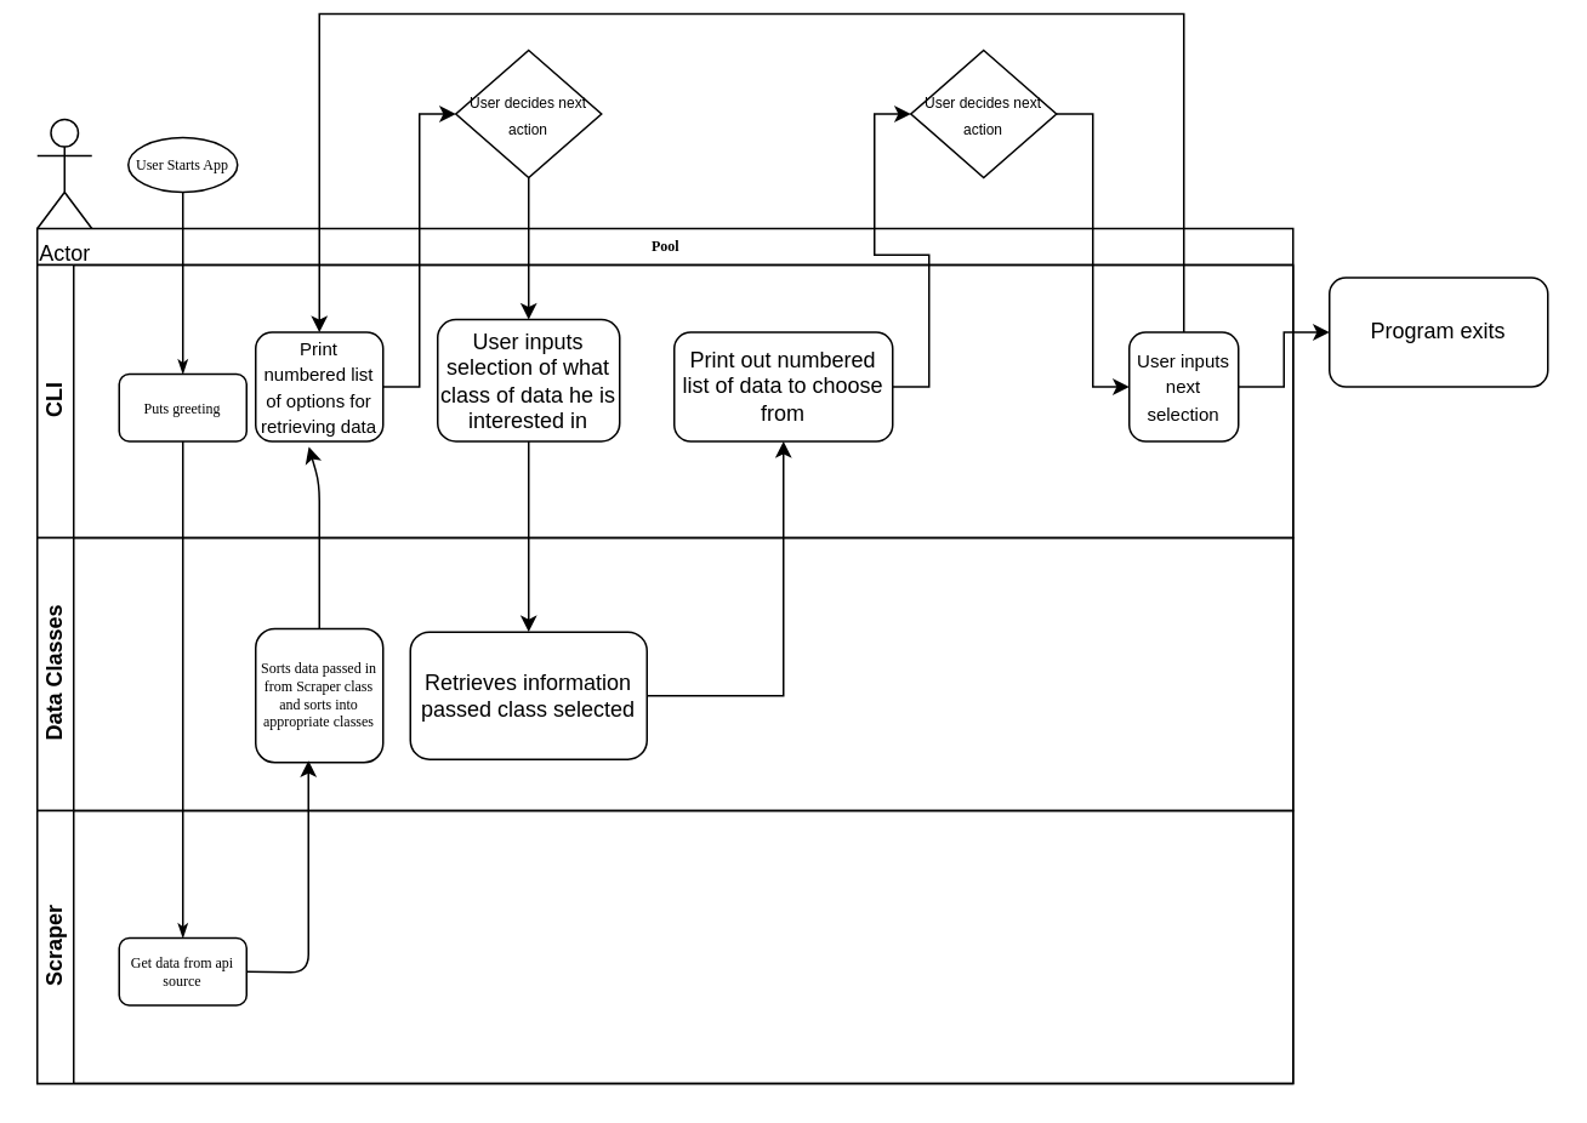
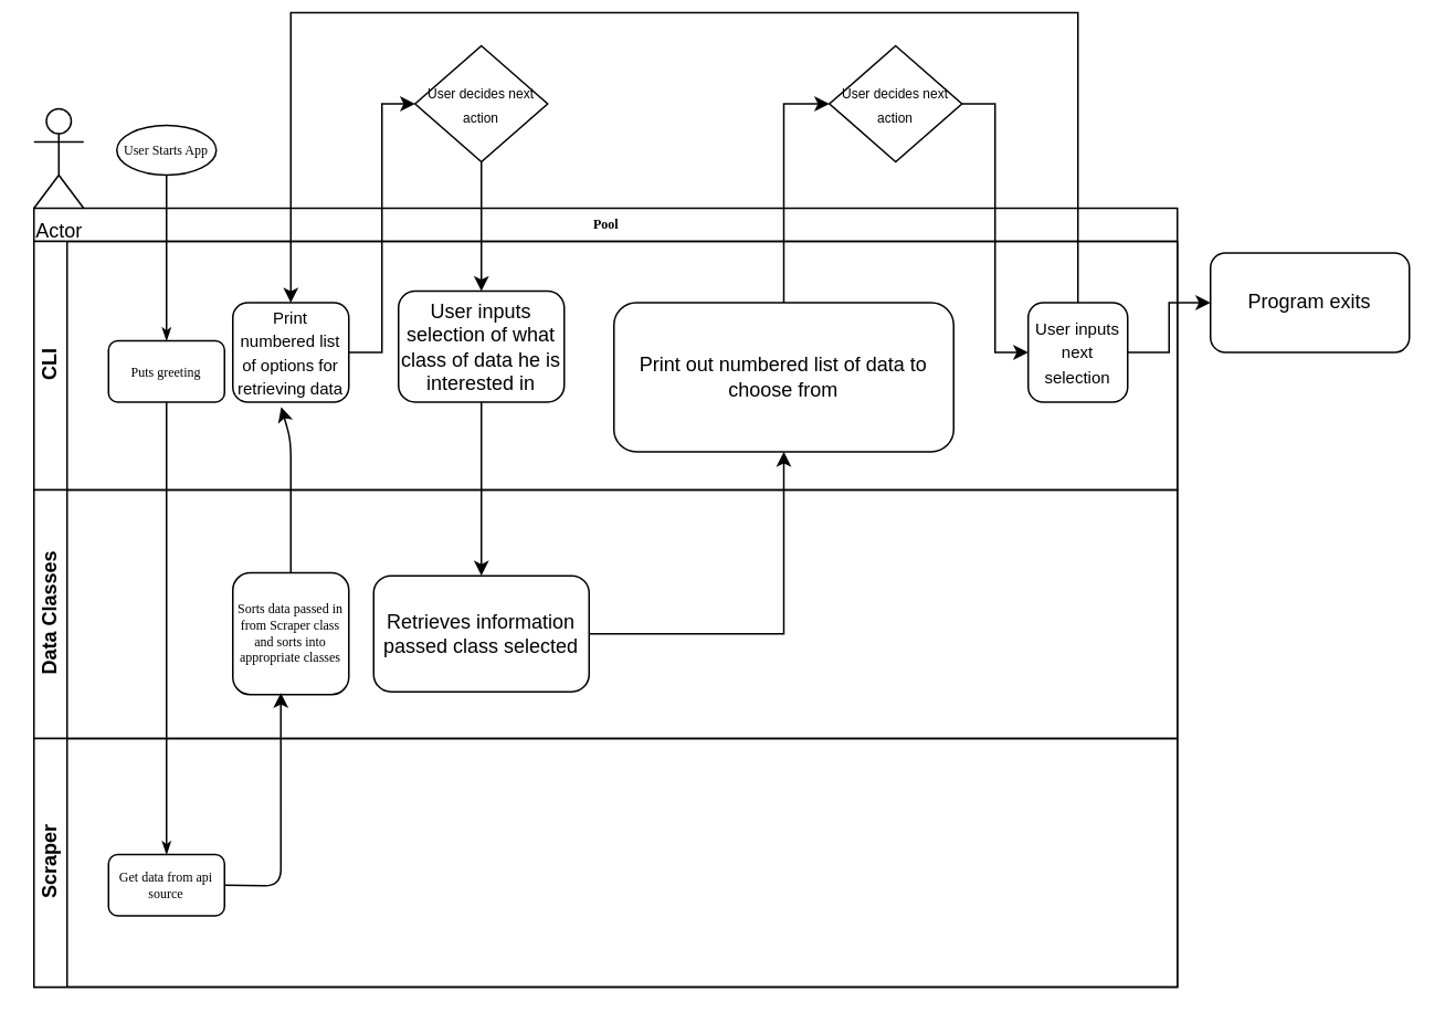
- <mxCell id="9" value="Print out numbered list of data to choose from" style="whiteSpace=wrap;html=1;rounded=1;" vertex="1" parent="3"><mxGeometry x="350" y="37" width="120" height="60" as="geometry" /></mxCell>
+ <mxCell id="9" value="Print out numbered list of data to choose from" style="whiteSpace=wrap;html=1;rounded=1;" vertex="1" parent="3"><mxGeometry x="350" y="37" width="205" height="90" as="geometry" /></mxCell>
